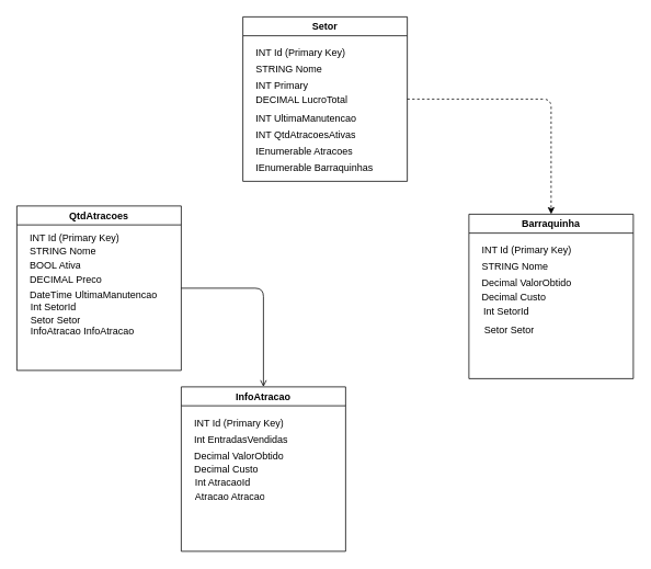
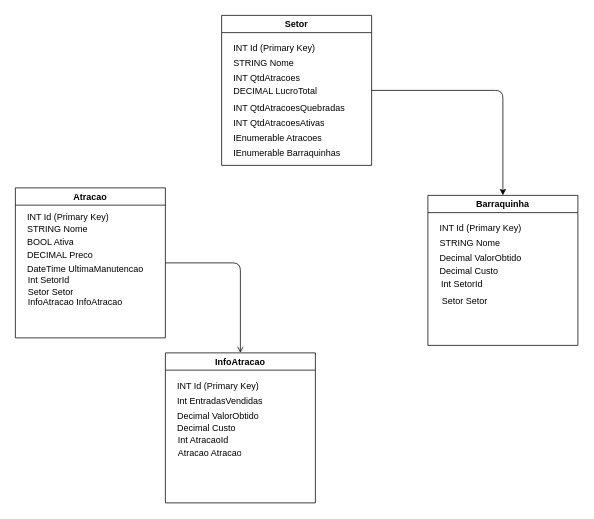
- <mxCell id="6" value="INT Primary&lt;br&gt;" style="text;strokeColor=none;fillColor=none;align=left;verticalAlign=top;spacingLeft=4;spacingRight=4;overflow=hidden;rotatable=0;points=[[0,0.5],[1,0.5]];portConstraint=eastwest;whiteSpace=wrap;html=1;" vertex="1" parent="3"><mxGeometry x="10" y="70" width="140" height="26" as="geometry" /></mxCell>
+ <mxCell id="6" value="INT QtdAtracoes&lt;br&gt;" style="text;strokeColor=none;fillColor=none;align=left;verticalAlign=top;spacingLeft=4;spacingRight=4;overflow=hidden;rotatable=0;points=[[0,0.5],[1,0.5]];portConstraint=eastwest;whiteSpace=wrap;html=1;" vertex="1" parent="3"><mxGeometry x="10" y="70" width="140" height="26" as="geometry" /></mxCell>
- <mxCell id="2" style="edgeStyle=none;html=1;entryX=0.5;entryY=0;entryDx=0;entryDy=0;dashed=1;" edge="1" parent="1" source="3" target="22"><mxGeometry relative="1" as="geometry"><Array as="points"><mxPoint x="670" y="120" /></Array></mxGeometry></mxCell>
+ <mxCell id="2" style="edgeStyle=none;html=1;entryX=0.5;entryY=0;entryDx=0;entryDy=0;" edge="1" parent="1" source="3" target="22"><mxGeometry relative="1" as="geometry"><Array as="points"><mxPoint x="670" y="120" /></Array></mxGeometry></mxCell>
- <mxCell id="8" value="INT UltimaManutencao" style="text;strokeColor=none;fillColor=none;align=left;verticalAlign=top;spacingLeft=4;spacingRight=4;overflow=hidden;rotatable=0;points=[[0,0.5],[1,0.5]];portConstraint=eastwest;whiteSpace=wrap;html=1;" vertex="1" parent="3"><mxGeometry x="10" y="110" width="160" height="26" as="geometry" /></mxCell>
+ <mxCell id="8" value="INT QtdAtracoesQuebradas" style="text;strokeColor=none;fillColor=none;align=left;verticalAlign=top;spacingLeft=4;spacingRight=4;overflow=hidden;rotatable=0;points=[[0,0.5],[1,0.5]];portConstraint=eastwest;whiteSpace=wrap;html=1;" vertex="1" parent="3"><mxGeometry x="10" y="110" width="160" height="26" as="geometry" /></mxCell>
- <mxCell id="13" value="QtdAtracoes" style="swimlane;" vertex="1" parent="1"><mxGeometry x="20" y="250" width="200" height="200" as="geometry" /></mxCell>
+ <mxCell id="13" value="Atracao" style="swimlane;" vertex="1" parent="1"><mxGeometry x="20" y="250" width="200" height="200" as="geometry" /></mxCell>
